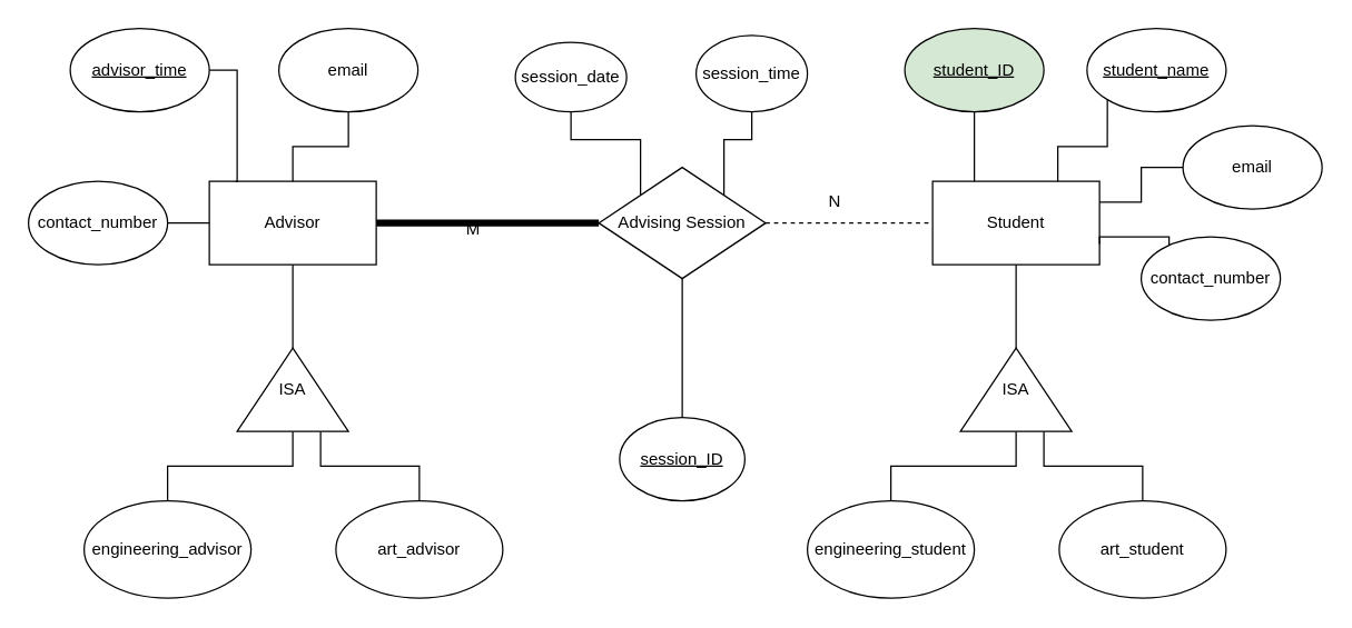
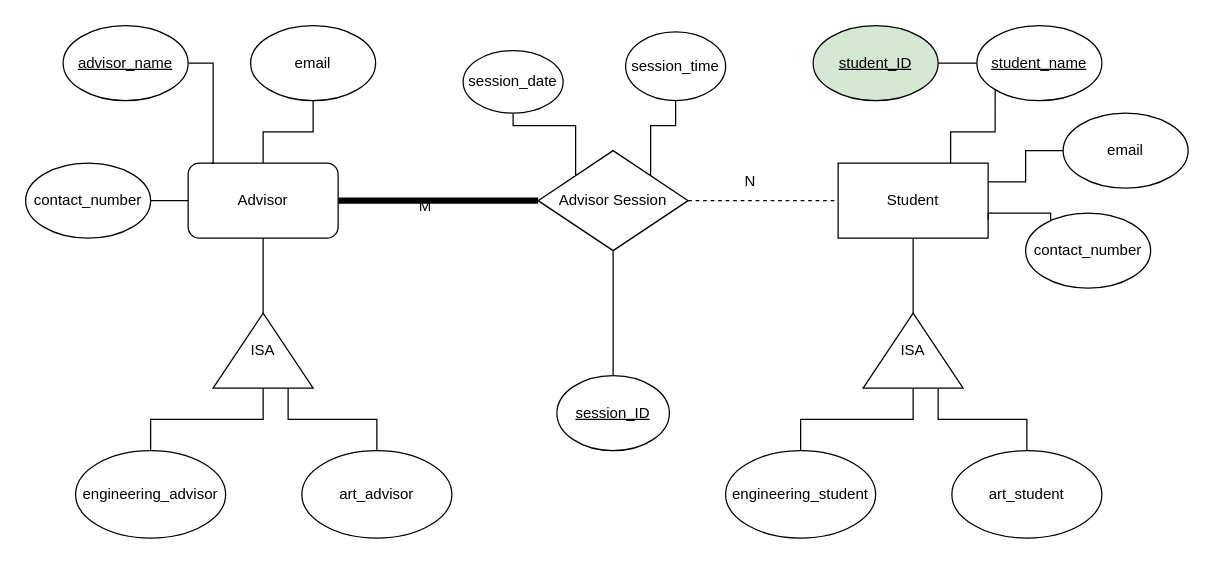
- <mxCell id="27" value="&lt;u&gt;advisor_time&lt;/u&gt;" style="ellipse;whiteSpace=wrap;html=1;" vertex="1" parent="1"><mxGeometry x="50" y="20" width="100" height="60" as="geometry" /></mxCell>
+ <mxCell id="27" value="&lt;u&gt;advisor_name&lt;/u&gt;" style="ellipse;whiteSpace=wrap;html=1;" vertex="1" parent="1"><mxGeometry x="50" y="20" width="100" height="60" as="geometry" /></mxCell>
- <mxCell id="16" value="session_date" style="ellipse;whiteSpace=wrap;html=1;" vertex="1" parent="1"><mxGeometry x="370" y="30" width="80" height="50" as="geometry" /></mxCell>
+ <mxCell id="16" value="session_date" style="ellipse;whiteSpace=wrap;html=1;" vertex="1" parent="1"><mxGeometry x="370" y="40" width="80" height="50" as="geometry" /></mxCell>
- <mxCell id="32" style="edgeStyle=orthogonalEdgeStyle;rounded=0;orthogonalLoop=1;jettySize=auto;html=1;entryX=0.25;entryY=0;entryDx=0;entryDy=0;endArrow=none;endFill=0;strokeWidth=1;" edge="1" parent="1" source="33" target="9"><mxGeometry relative="1" as="geometry" /></mxCell>
+ <mxCell id="32" style="edgeStyle=orthogonalEdgeStyle;rounded=0;orthogonalLoop=1;jettySize=auto;html=1;endArrow=none;endFill=0;strokeWidth=1;" edge="1" parent="1" source="33" target="35"><mxGeometry relative="1" as="geometry" /></mxCell>
- <mxCell id="3" value="Advisor" style="rounded=0;whiteSpace=wrap;html=1;" vertex="1" parent="1"><mxGeometry x="150" y="130" width="120" height="60" as="geometry" /></mxCell>
+ <mxCell id="3" value="Advisor" style="whiteSpace=wrap;html=1;rounded=1;" vertex="1" parent="1"><mxGeometry x="150" y="130" width="120" height="60" as="geometry" /></mxCell>
- <mxCell id="8" value="Advising Session" style="rhombus;whiteSpace=wrap;html=1;" vertex="1" parent="1"><mxGeometry x="430" y="120" width="120" height="80" as="geometry" /></mxCell>
+ <mxCell id="8" value="Advisor Session" style="rhombus;whiteSpace=wrap;html=1;" vertex="1" parent="1"><mxGeometry x="430" y="120" width="120" height="80" as="geometry" /></mxCell>
